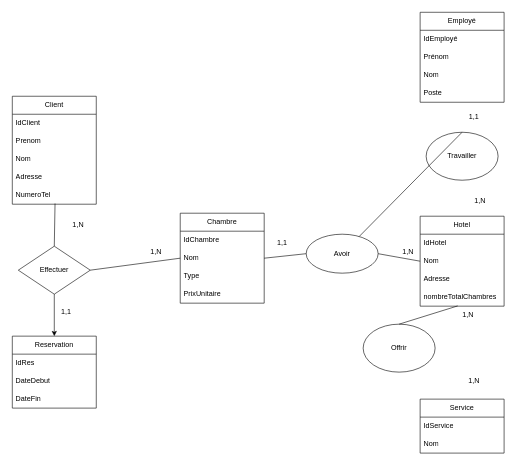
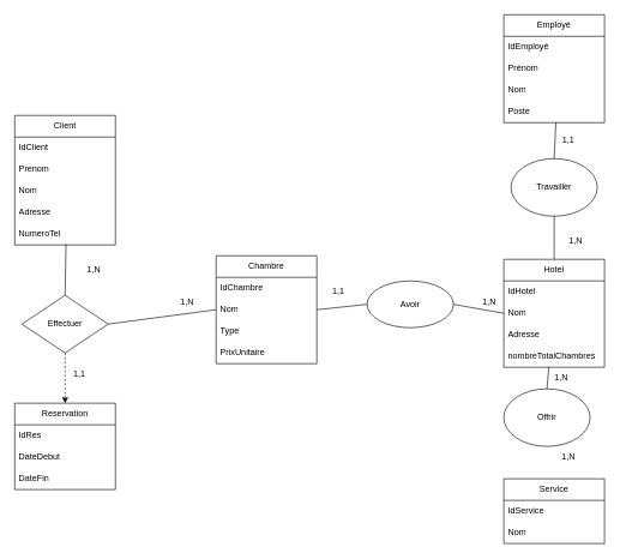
- <mxCell id="47" value="" style="endArrow=none;html=1;rounded=0;exitX=0.5;exitY=0;exitDx=0;exitDy=0;" parent="1" source="46" target="34" edge="1"><mxGeometry width="50" height="50" relative="1" as="geometry"><mxPoint x="630" y="230" as="sourcePoint" /><mxPoint x="680" y="180" as="targetPoint" /></mxGeometry></mxCell>
+ <mxCell id="47" value="" style="endArrow=none;html=1;rounded=0;entryX=0.517;entryY=0.995;entryDx=0;entryDy=0;entryPerimeter=0;exitX=0.5;exitY=0;exitDx=0;exitDy=0;" parent="1" source="46" target="22" edge="1"><mxGeometry width="50" height="50" relative="1" as="geometry"><mxPoint x="630" y="230" as="sourcePoint" /><mxPoint x="680" y="180" as="targetPoint" /></mxGeometry></mxCell>
+ <mxCell id="48" value="" style="endArrow=none;html=1;rounded=0;entryX=0.5;entryY=1;entryDx=0;entryDy=0;exitX=0.5;exitY=0;exitDx=0;exitDy=0;" parent="1" source="2" target="46" edge="1"><mxGeometry width="50" height="50" relative="1" as="geometry"><mxPoint x="780" y="230" as="sourcePoint" /><mxPoint x="782" y="180" as="targetPoint" /></mxGeometry></mxCell>
- <mxCell id="45" value="" style="endArrow=classic;html=1;rounded=0;exitX=0.5;exitY=1;exitDx=0;exitDy=0;entryX=0.5;entryY=0;entryDx=0;entryDy=0;" parent="1" source="39" target="23" edge="1"><mxGeometry width="50" height="50" relative="1" as="geometry"><mxPoint x="-110" y="630" as="sourcePoint" /><mxPoint x="-60" y="580" as="targetPoint" /></mxGeometry></mxCell>
+ <mxCell id="45" value="" style="endArrow=classic;html=1;rounded=0;exitX=0.5;exitY=1;exitDx=0;exitDy=0;entryX=0.5;entryY=0;entryDx=0;entryDy=0;dashed=1;" parent="1" source="39" target="23" edge="1"><mxGeometry width="50" height="50" relative="1" as="geometry"><mxPoint x="-110" y="630" as="sourcePoint" /><mxPoint x="-60" y="580" as="targetPoint" /></mxGeometry></mxCell>
- <mxCell id="30" value="Offrir" style="ellipse;whiteSpace=wrap;html=1;" parent="1" vertex="1"><mxGeometry x="605" y="540" width="120" height="80" as="geometry" /></mxCell>
+ <mxCell id="30" value="Offrir" style="ellipse;whiteSpace=wrap;html=1;" parent="1" vertex="1"><mxGeometry x="700" y="540" width="120" height="80" as="geometry" /></mxCell>
